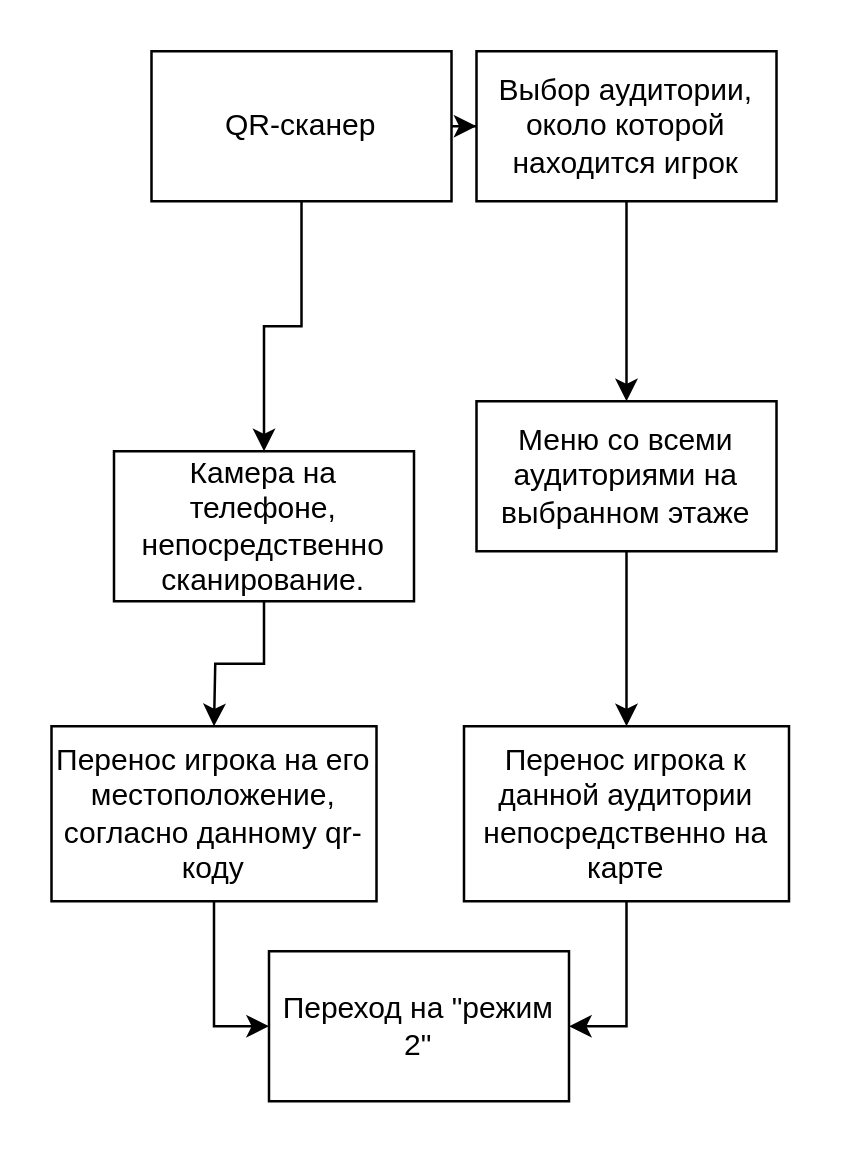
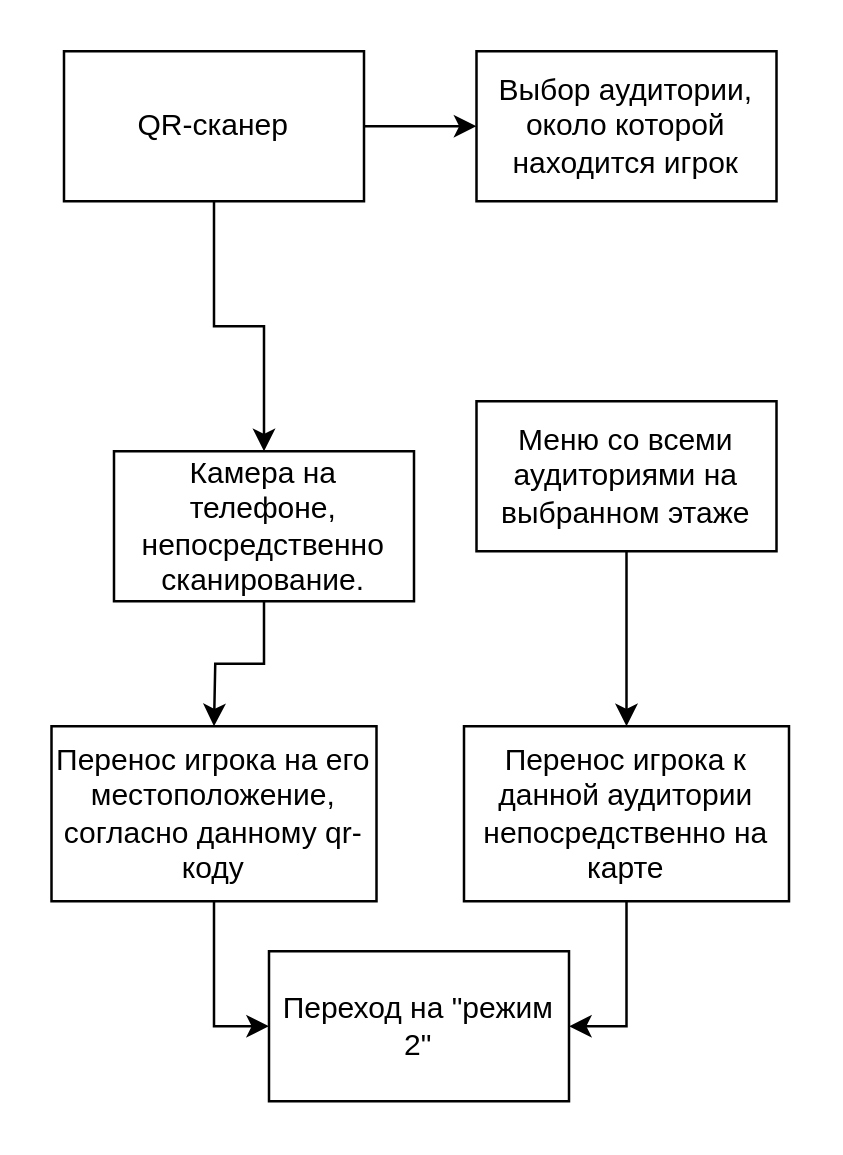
- <mxCell id="4" value="QR-сканер" style="rounded=0;whiteSpace=wrap;html=1;" vertex="1" parent="1"><mxGeometry x="60" y="20" width="120" height="60" as="geometry" /></mxCell>
+ <mxCell id="4" value="QR-сканер" style="rounded=0;whiteSpace=wrap;html=1;" vertex="1" parent="1"><mxGeometry x="25" y="20" width="120" height="60" as="geometry" /></mxCell>
- <mxCell id="9" value="" style="edgeStyle=orthogonalEdgeStyle;rounded=0;orthogonalLoop=1;jettySize=auto;html=1;" edge="1" parent="1" source="10" target="12"><mxGeometry relative="1" as="geometry" /></mxCell>
